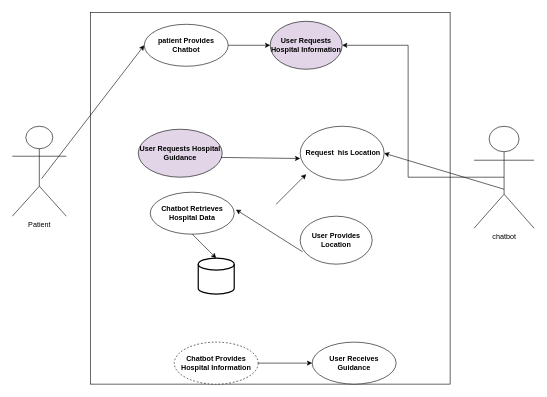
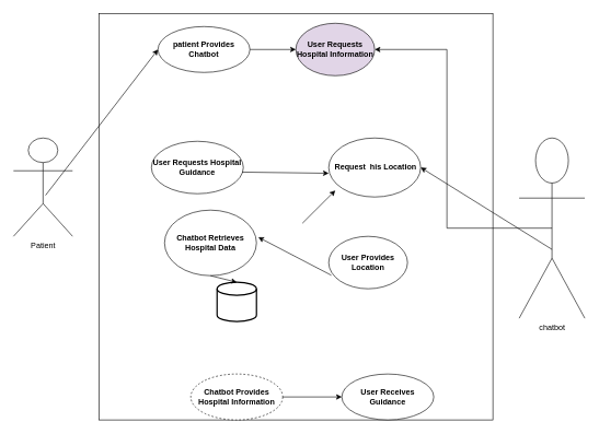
- <mxCell id="3" value="&lt;b&gt;User Requests Hospital Guidance&lt;/b&gt;" style="ellipse;whiteSpace=wrap;html=1;fillColor=#e1d5e7;" vertex="1" parent="1"><mxGeometry x="230" y="215" width="140" height="80" as="geometry" /></mxCell>
+ <mxCell id="3" value="&lt;b&gt;User Requests Hospital Guidance&lt;/b&gt;" style="ellipse;whiteSpace=wrap;html=1;" vertex="1" parent="1"><mxGeometry x="230" y="215" width="140" height="80" as="geometry" /></mxCell>
- <mxCell id="6" value="chatbot" style="shape=umlActor;html=1;verticalLabelPosition=bottom;verticalAlign=top;align=center;" vertex="1" parent="1"><mxGeometry x="790" y="210" width="100" height="170" as="geometry" /></mxCell>
+ <mxCell id="6" value="chatbot" style="shape=umlActor;html=1;verticalLabelPosition=bottom;verticalAlign=top;align=center;" vertex="1" parent="1"><mxGeometry x="790" y="210" width="100" height="275" as="geometry" /></mxCell>
- <mxCell id="8" value="&lt;b&gt;Chatbot Retrieves Hospital Data&lt;/b&gt;" style="ellipse;whiteSpace=wrap;html=1;" vertex="1" parent="1"><mxGeometry x="250" y="320" width="140" height="70" as="geometry" /></mxCell>
+ <mxCell id="8" value="&lt;b&gt;Chatbot Retrieves Hospital Data&lt;/b&gt;" style="ellipse;whiteSpace=wrap;html=1;" vertex="1" parent="1"><mxGeometry x="250" y="320" width="140" height="100" as="geometry" /></mxCell>
